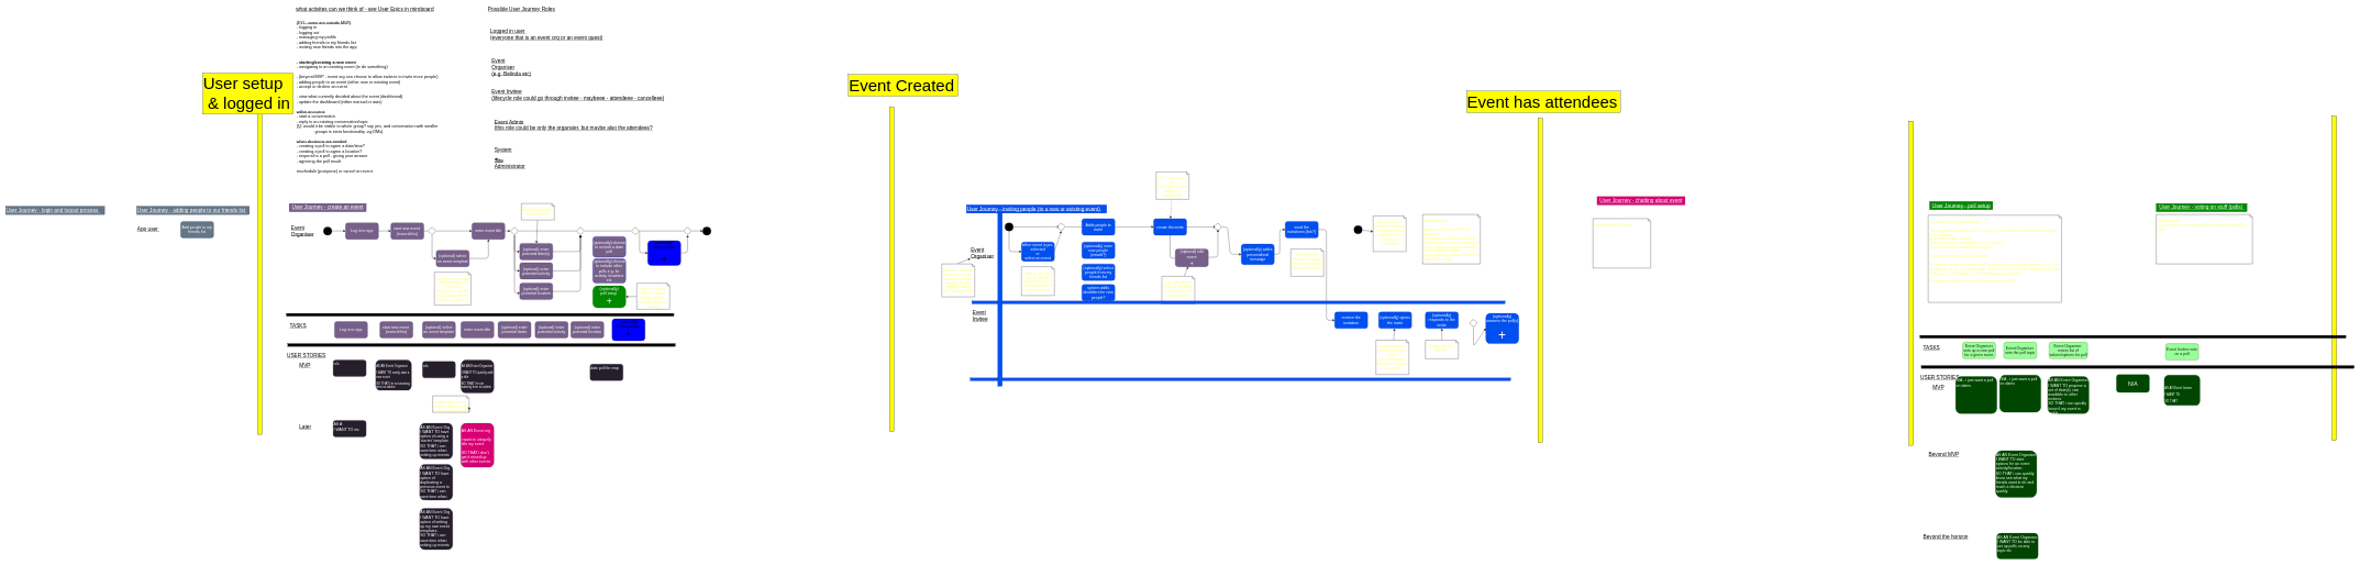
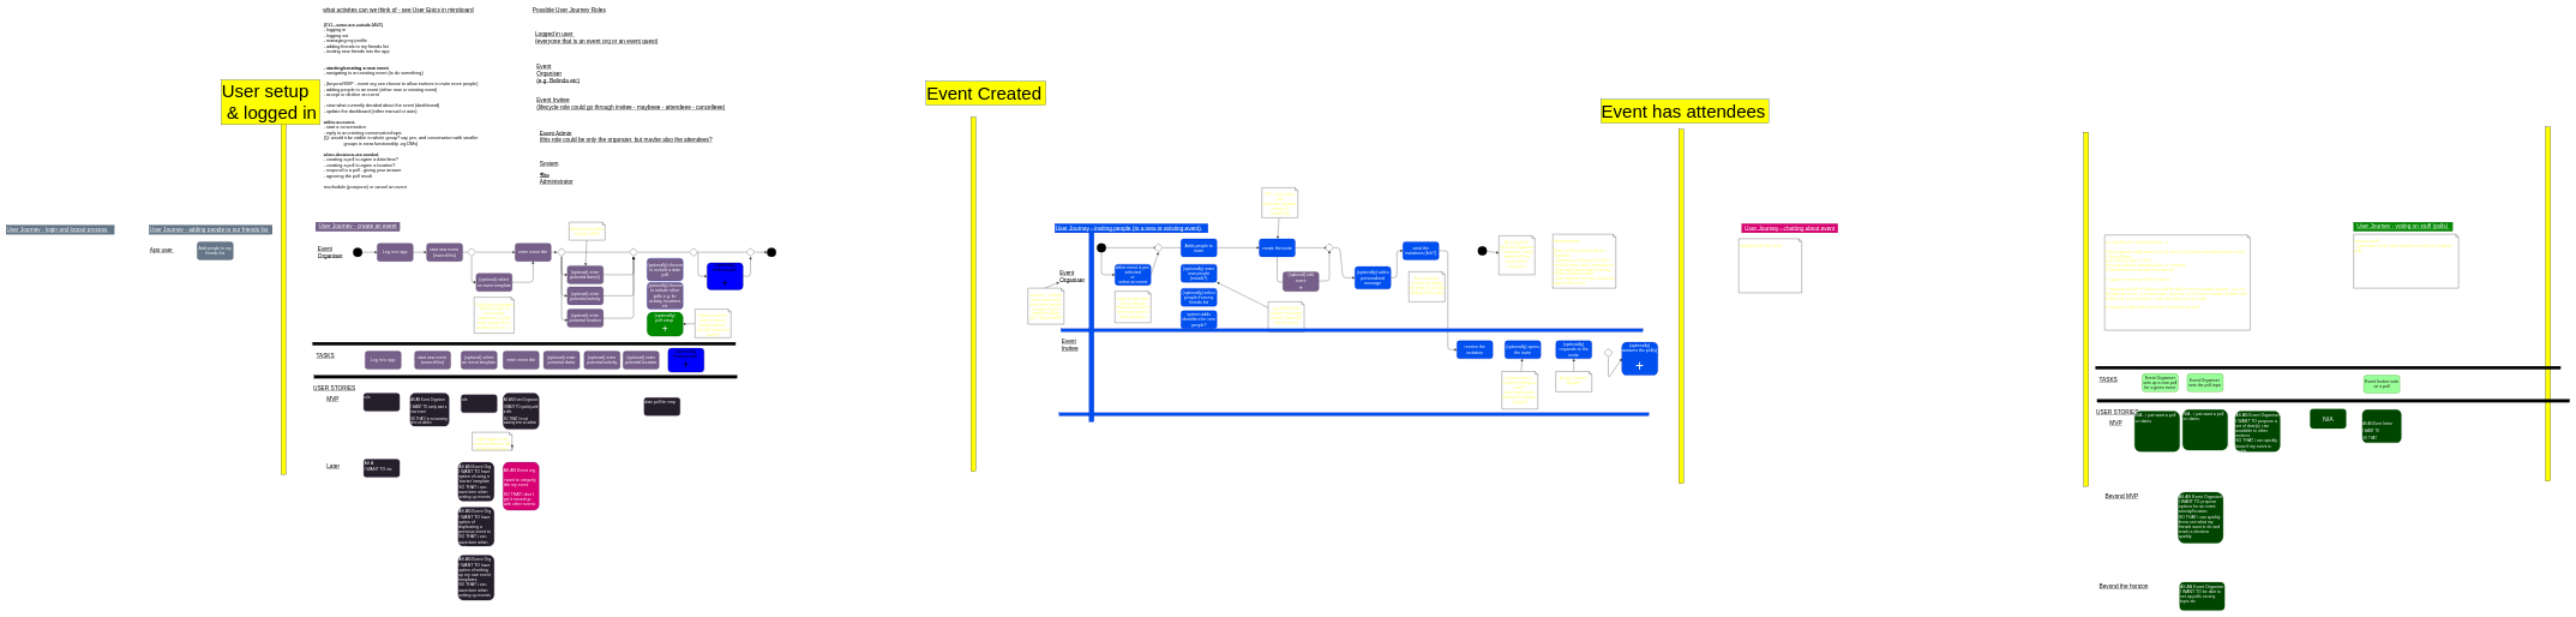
- <mxCell id="40" value="User Journey - chatting about event" style="text;html=1;align=center;verticalAlign=middle;resizable=0;points=[];autosize=1;strokeColor=#A50040;fillColor=#d80073;fontSize=19;fontStyle=4;fontColor=#ffffff;" vertex="1" parent="1"><mxGeometry x="5812" y="715" width="320" height="30" as="geometry" /></mxCell>
+ <mxCell id="40" value="User Journey - chatting about event" style="text;html=1;align=center;verticalAlign=middle;resizable=0;points=[];autosize=1;strokeColor=#A50040;fillColor=#d80073;fontSize=19;fontStyle=4;fontColor=#ffffff;" vertex="1" parent="1"><mxGeometry x="5807" y="745" width="320" height="30" as="geometry" /></mxCell>
- <mxCell id="133" value="User Journey - poll setup" style="text;html=1;align=center;verticalAlign=middle;resizable=0;points=[];autosize=1;strokeColor=#005700;fillColor=#008a00;fontSize=19;fontStyle=4;fontColor=#ffffff;" vertex="1" parent="1"><mxGeometry x="7022" y="732.5" width="230" height="30" as="geometry" /></mxCell>
- <mxCell id="98" style="edgeStyle=none;html=1;fontSize=11;fontColor=#FFFF66;dashed=1;" edge="1" parent="1" source="99" target="97"><mxGeometry relative="1" as="geometry" /></mxCell>
+ <mxCell id="98" style="edgeStyle=none;html=1;fontSize=11;fontColor=#FFFF66;" edge="1" parent="1" source="99" target="97"><mxGeometry relative="1" as="geometry" /></mxCell>
- <mxCell id="109" style="edgeStyle=none;html=1;fontSize=23;fontColor=#FFFF66;" edge="1" parent="1" source="110" target="107"><mxGeometry relative="1" as="geometry" /></mxCell>
+ <mxCell id="109" style="edgeStyle=none;html=1;fontSize=23;fontColor=#FFFF66;" edge="1" parent="1" source="110" target="52"><mxGeometry relative="1" as="geometry" /></mxCell>
- <mxCell id="166" value="Event Organiser&amp;nbsp; enters list of values/options for poll" style="whiteSpace=wrap;html=1;rounded=1;fontSize=14;fillColor=#99FF99;fontColor=#1A1A1A;strokeColor=#2D7600;" vertex="1" parent="1"><mxGeometry x="7457" y="1245" width="140" height="60" as="geometry" /></mxCell>
- <mxCell id="165" value="AS AN Event Organiser&lt;br&gt;I WANT TO date&amp;nbsp; options for an event&amp;nbsp; activity/location&amp;nbsp;&lt;br&gt;SO THAT i can quickly know see what my friends want to do and reach a decision quickly" style="whiteSpace=wrap;html=1;rounded=1;fontSize=14;fillColor=#004500;fontColor=#ffffff;strokeColor=#005700;align=left;verticalAlign=top;" vertex="1" parent="1"><mxGeometry x="7262" y="1640" width="150" height="170" as="geometry" /></mxCell>
+ <mxCell id="165" value="AS AN Event Organiser&lt;br&gt;I WANT TO propose&amp;nbsp; options for an event&amp;nbsp; activity/location&amp;nbsp;&lt;br&gt;SO THAT i can quickly know see what my friends want to do and reach a decision quickly" style="whiteSpace=wrap;html=1;rounded=1;fontSize=14;fillColor=#004500;fontColor=#ffffff;strokeColor=#005700;align=left;verticalAlign=top;" vertex="1" parent="1"><mxGeometry x="7262" y="1640" width="150" height="170" as="geometry" /></mxCell>
